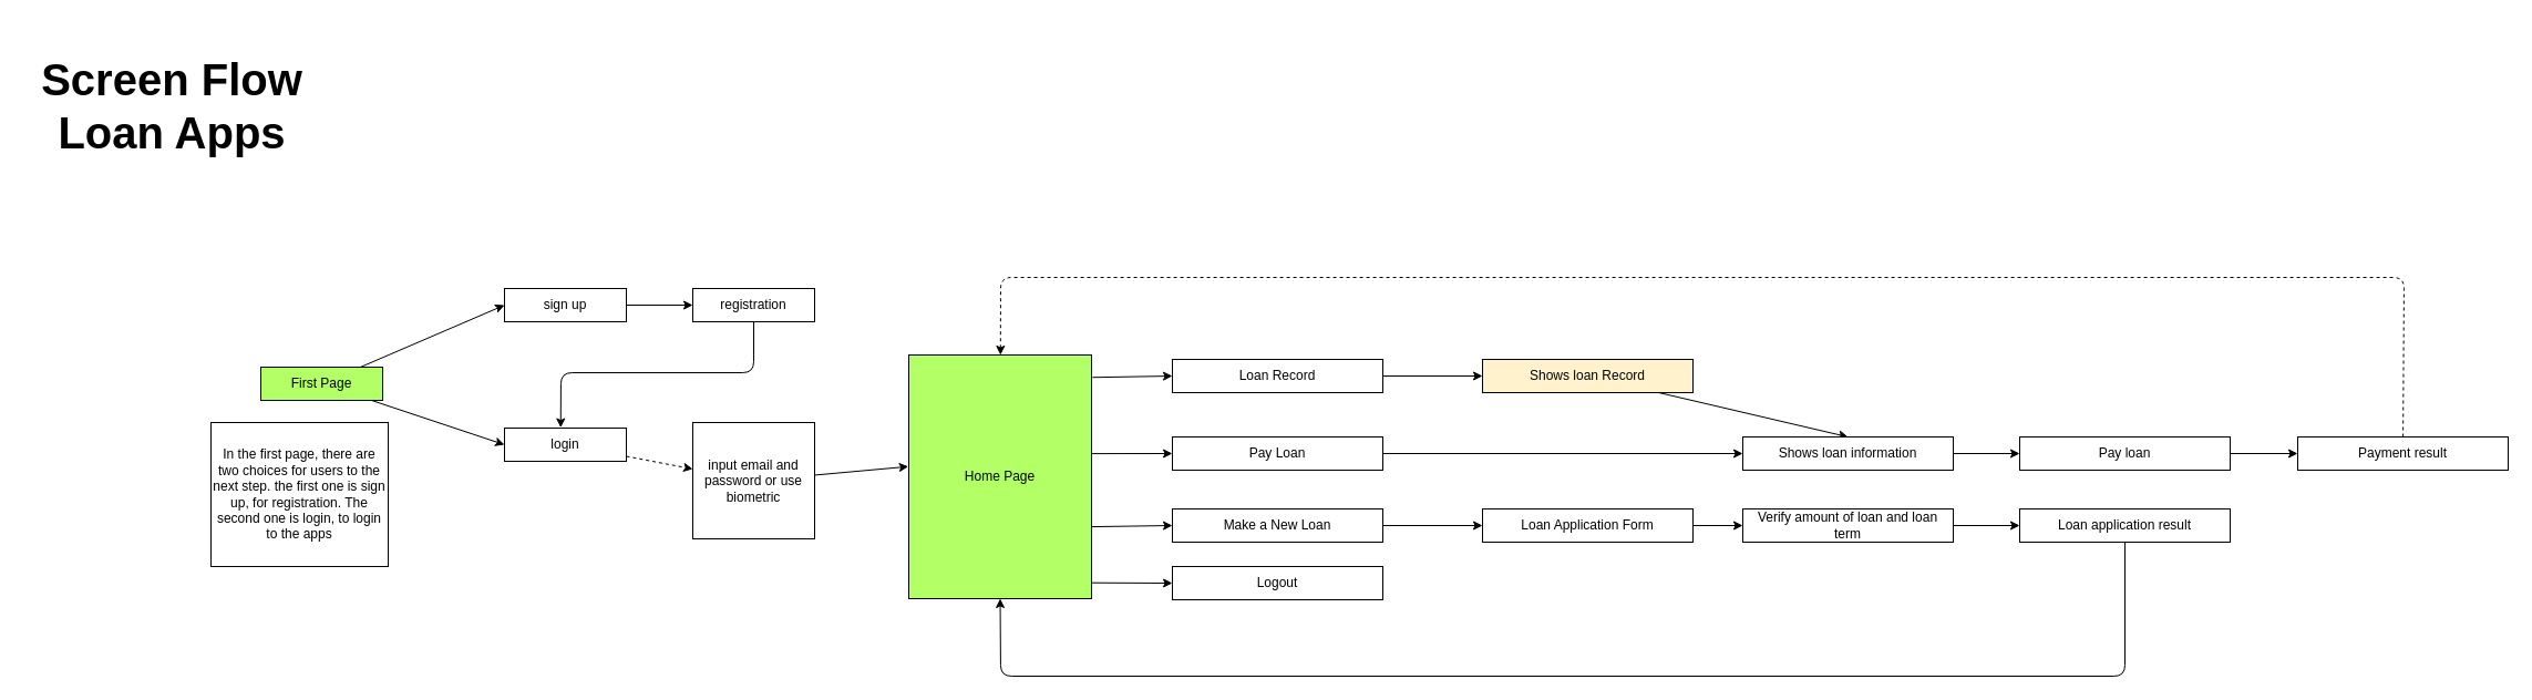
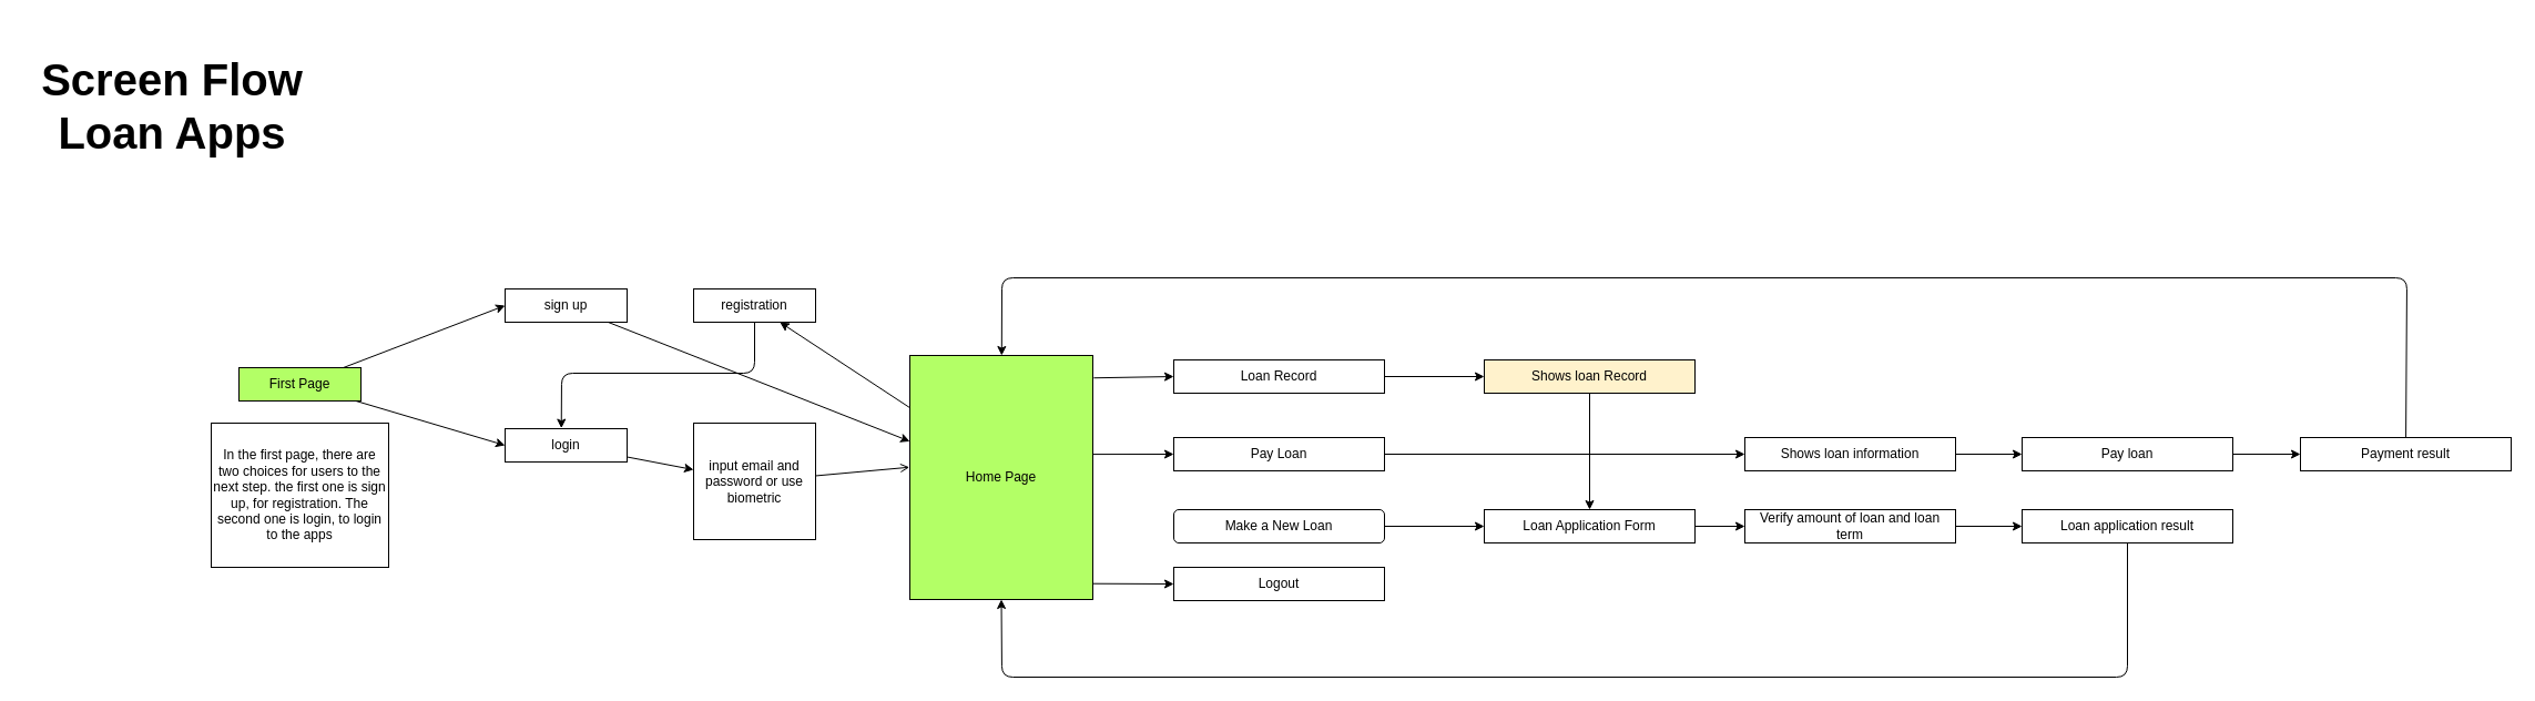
- <mxCell id="27" style="edgeStyle=none;html=1;dashed=1;" edge="1" parent="1" source="28" target="39"><mxGeometry relative="1" as="geometry"><Array as="points"><mxPoint x="2170" y="250" /><mxPoint x="903" y="250" /></Array></mxGeometry></mxCell>
+ <mxCell id="27" style="edgeStyle=none;html=1;" edge="1" parent="1" source="28" target="39"><mxGeometry relative="1" as="geometry"><Array as="points"><mxPoint x="2170" y="250" /><mxPoint x="903" y="250" /></Array></mxGeometry></mxCell>
- <mxCell id="9" style="edgeStyle=none;html=1;" edge="1" parent="1" source="10" target="12"><mxGeometry relative="1" as="geometry" /></mxCell>
+ <mxCell id="9" style="edgeStyle=none;html=1;" edge="1" parent="1" source="10" target="39"><mxGeometry relative="1" as="geometry" /></mxCell>
- <mxCell id="5" value="First Page" style="rounded=0;whiteSpace=wrap;html=1;fillColor=#B3FF66;" vertex="1" parent="1"><mxGeometry x="235" y="331" width="110" height="30" as="geometry" /></mxCell>
+ <mxCell id="5" value="First Page" style="rounded=0;whiteSpace=wrap;html=1;fillColor=#B3FF66;" vertex="1" parent="1"><mxGeometry x="215" y="331" width="110" height="30" as="geometry" /></mxCell>
- <mxCell id="21" style="edgeStyle=none;html=1;entryX=0.5;entryY=0;entryDx=0;entryDy=0;" edge="1" parent="1" source="22" target="24"><mxGeometry relative="1" as="geometry" /></mxCell>
+ <mxCell id="21" style="edgeStyle=none;html=1;" edge="1" parent="1" source="22" target="30"><mxGeometry relative="1" as="geometry" /></mxCell>
- <mxCell id="7" style="edgeStyle=none;html=1;dashed=1;" edge="1" parent="1" source="8" target="14"><mxGeometry relative="1" as="geometry" /></mxCell>
+ <mxCell id="7" style="edgeStyle=none;html=1;" edge="1" parent="1" source="8" target="14"><mxGeometry relative="1" as="geometry" /></mxCell>
- <mxCell id="13" style="edgeStyle=none;html=1;entryX=-0.002;entryY=0.458;entryDx=0;entryDy=0;entryPerimeter=0;" edge="1" parent="1" source="14" target="39"><mxGeometry relative="1" as="geometry" /></mxCell>
+ <mxCell id="13" style="edgeStyle=none;html=1;entryX=-0.002;entryY=0.458;entryDx=0;entryDy=0;entryPerimeter=0;endArrow=open;" edge="1" parent="1" source="14" target="39"><mxGeometry relative="1" as="geometry" /></mxCell>
- <mxCell id="37" style="edgeStyle=none;html=1;entryX=0;entryY=0.5;entryDx=0;entryDy=0;exitX=0.995;exitY=0.705;exitDx=0;exitDy=0;exitPerimeter=0;" edge="1" parent="1" source="39" target="16"><mxGeometry relative="1" as="geometry"><mxPoint x="990" y="481" as="sourcePoint" /></mxGeometry></mxCell>
+ <mxCell id="37" style="edgeStyle=none;html=1;exitX=0.995;exitY=0.705;exitDx=0;exitDy=0;exitPerimeter=0;" edge="1" parent="1" source="39" target="12"><mxGeometry relative="1" as="geometry"><mxPoint x="990" y="481" as="sourcePoint" /></mxGeometry></mxCell>
- <mxCell id="16" value="Make a New Loan" style="rounded=0;whiteSpace=wrap;html=1;" vertex="1" parent="1"><mxGeometry x="1058" y="459" width="190" height="30" as="geometry" /></mxCell>
+ <mxCell id="16" value="Make a New Loan" style="whiteSpace=wrap;html=1;rounded=1;" vertex="1" parent="1"><mxGeometry x="1058" y="459" width="190" height="30" as="geometry" /></mxCell>
